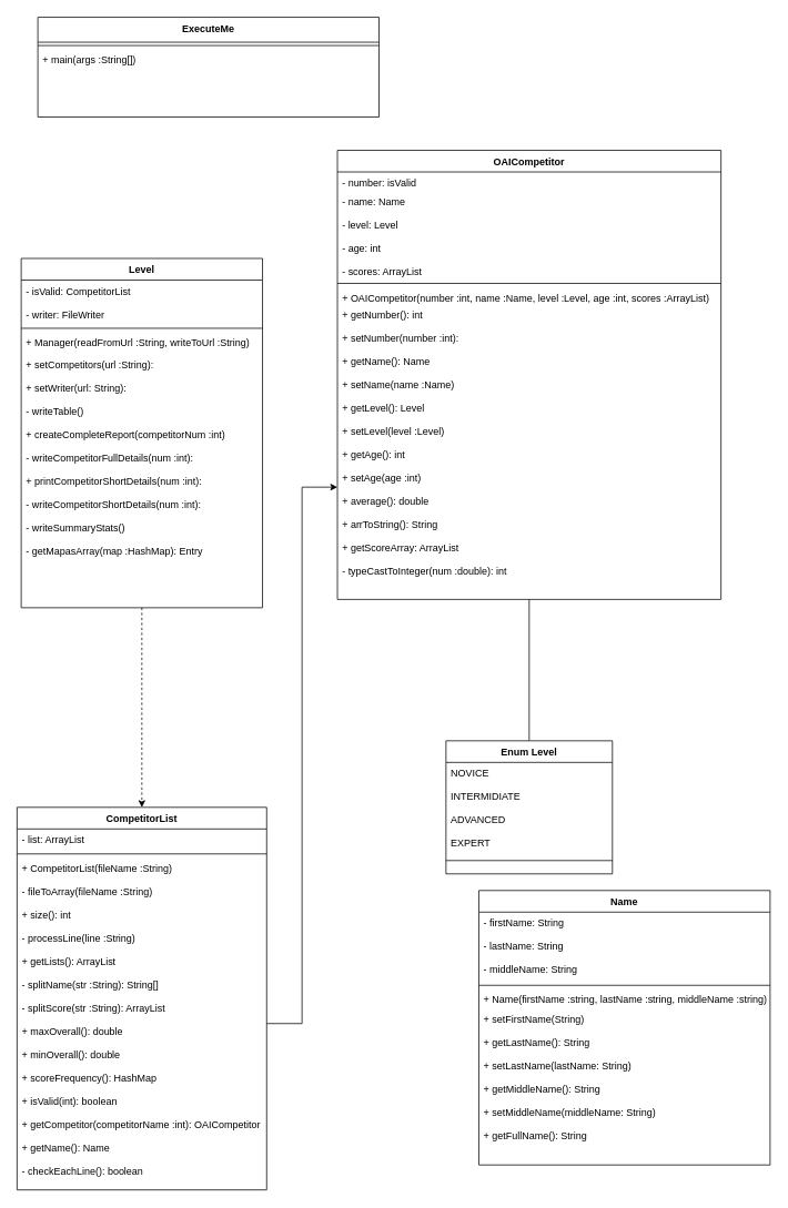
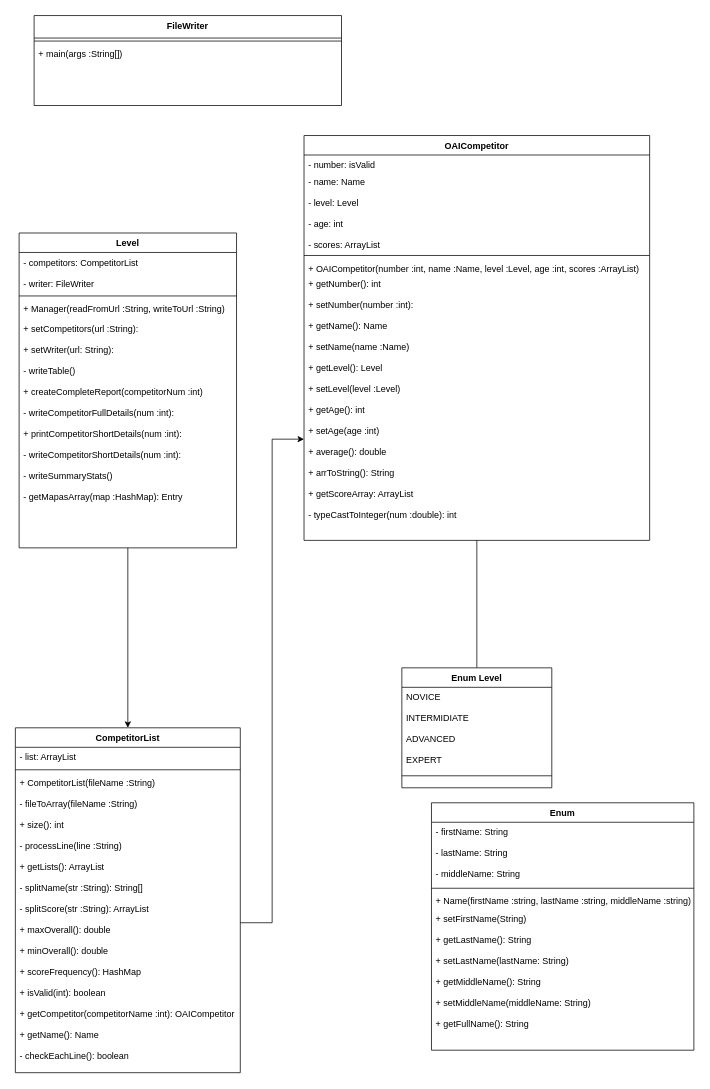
- <mxCell id="28" value="ExecuteMe" style="swimlane;fontStyle=1;align=center;verticalAlign=top;childLayout=stackLayout;horizontal=1;startSize=30;horizontalStack=0;resizeParent=1;resizeParentMax=0;resizeLast=0;collapsible=1;marginBottom=0;" vertex="1" parent="1"><mxGeometry x="45" y="20" width="410" height="120" as="geometry" /></mxCell>
+ <mxCell id="28" value="FileWriter" style="swimlane;fontStyle=1;align=center;verticalAlign=top;childLayout=stackLayout;horizontal=1;startSize=30;horizontalStack=0;resizeParent=1;resizeParentMax=0;resizeLast=0;collapsible=1;marginBottom=0;" vertex="1" parent="1"><mxGeometry x="45" y="20" width="410" height="120" as="geometry" /></mxCell>
- <mxCell id="6" value="- isValid: CompetitorList&#10;&#10;- writer: FileWriter&#10;" style="text;align=left;verticalAlign=top;spacingLeft=4;spacingRight=4;overflow=hidden;rotatable=0;points=[[0,0.5],[1,0.5]];portConstraint=eastwest;rounded=0;shadow=0;html=0;" parent="5" vertex="1"><mxGeometry y="26" width="290" height="54" as="geometry" /></mxCell>
+ <mxCell id="6" value="- competitors: CompetitorList&#10;&#10;- writer: FileWriter&#10;" style="text;align=left;verticalAlign=top;spacingLeft=4;spacingRight=4;overflow=hidden;rotatable=0;points=[[0,0.5],[1,0.5]];portConstraint=eastwest;rounded=0;shadow=0;html=0;" parent="5" vertex="1"><mxGeometry y="26" width="290" height="54" as="geometry" /></mxCell>
- <mxCell id="3" style="edgeStyle=orthogonalEdgeStyle;rounded=0;orthogonalLoop=1;jettySize=auto;html=1;exitX=0.5;exitY=1;exitDx=0;exitDy=0;entryX=0.5;entryY=0;entryDx=0;entryDy=0;dashed=1;" edge="1" parent="1" source="5" target="21"><mxGeometry relative="1" as="geometry" /></mxCell>
+ <mxCell id="3" style="edgeStyle=orthogonalEdgeStyle;rounded=0;orthogonalLoop=1;jettySize=auto;html=1;exitX=0.5;exitY=1;exitDx=0;exitDy=0;entryX=0.5;entryY=0;entryDx=0;entryDy=0;" edge="1" parent="1" source="5" target="21"><mxGeometry relative="1" as="geometry" /></mxCell>
- <mxCell id="16" value="Name" style="swimlane;fontStyle=1;align=center;verticalAlign=top;childLayout=stackLayout;horizontal=1;startSize=26;horizontalStack=0;resizeParent=1;resizeLast=0;collapsible=1;marginBottom=0;rounded=0;shadow=0;strokeWidth=1;" vertex="1" parent="1"><mxGeometry x="575" y="1070" width="350" height="330" as="geometry"><mxRectangle x="550" y="140" width="160" height="26" as="alternateBounds" /></mxGeometry></mxCell>
+ <mxCell id="16" value="Enum" style="swimlane;fontStyle=1;align=center;verticalAlign=top;childLayout=stackLayout;horizontal=1;startSize=26;horizontalStack=0;resizeParent=1;resizeLast=0;collapsible=1;marginBottom=0;rounded=0;shadow=0;strokeWidth=1;" vertex="1" parent="1"><mxGeometry x="575" y="1070" width="350" height="330" as="geometry"><mxRectangle x="550" y="140" width="160" height="26" as="alternateBounds" /></mxGeometry></mxCell>
